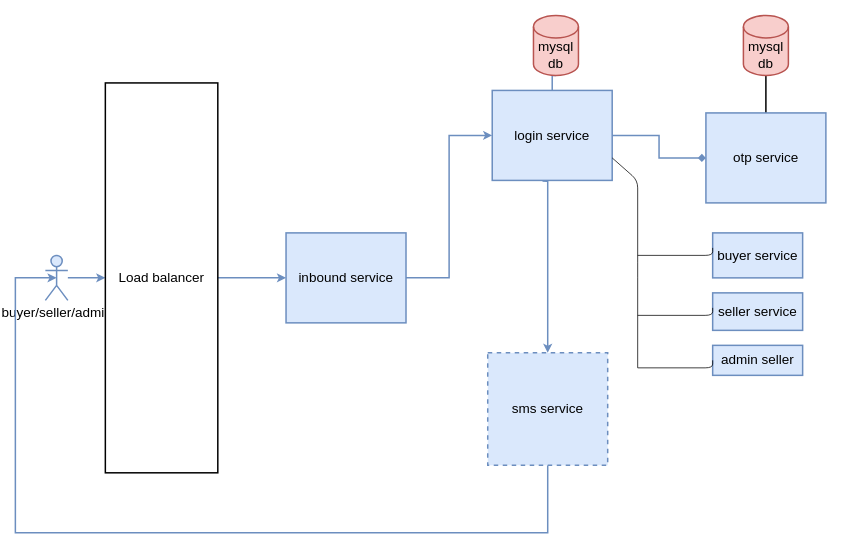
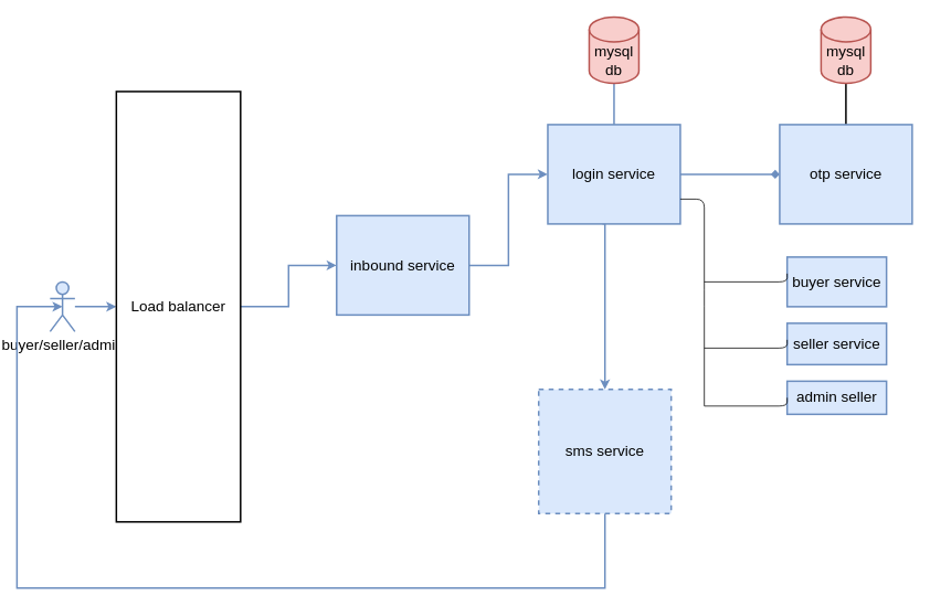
- <mxCell id="11" value="&lt;font style=&quot;font-size: 18px&quot;&gt;login service&lt;/font&gt;" style="rounded=0;whiteSpace=wrap;html=1;strokeWidth=2;fillColor=#dae8fc;strokeColor=#6c8ebf;" parent="1" vertex="1"><mxGeometry x="656" y="120" width="160" height="120" as="geometry" /></mxCell>
+ <mxCell id="11" value="&lt;font style=&quot;font-size: 18px&quot;&gt;login service&lt;/font&gt;" style="rounded=0;whiteSpace=wrap;html=1;strokeWidth=2;fillColor=#dae8fc;strokeColor=#6c8ebf;" parent="1" vertex="1"><mxGeometry x="661" y="150" width="160" height="120" as="geometry" /></mxCell>
- <mxCell id="7" value="&lt;font style=&quot;font-size: 18px&quot;&gt;inbound service&lt;/font&gt;" style="rounded=0;whiteSpace=wrap;html=1;strokeWidth=2;fillColor=#dae8fc;strokeColor=#6c8ebf;" parent="1" vertex="1"><mxGeometry x="381" y="310" width="160" height="120" as="geometry" /></mxCell>
+ <mxCell id="7" value="&lt;font style=&quot;font-size: 18px&quot;&gt;inbound service&lt;/font&gt;" style="rounded=0;whiteSpace=wrap;html=1;strokeWidth=2;fillColor=#dae8fc;strokeColor=#6c8ebf;" parent="1" vertex="1"><mxGeometry x="406" y="260" width="160" height="120" as="geometry" /></mxCell>
